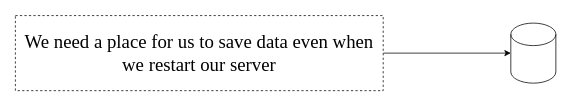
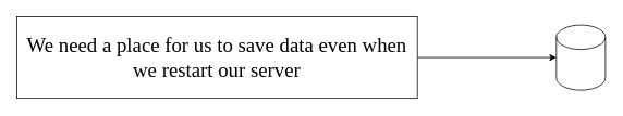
- <mxCell id="3" value="We need a place for us to save data even when we restart our server" style="rounded=0;whiteSpace=wrap;html=1;fontFamily=Comfortaa;fontSource=https%3A%2F%2Ffonts.googleapis.com%2Fcss%3Ffamily%3DComfortaa;fontSize=25;dashed=1;" vertex="1" parent="1"><mxGeometry x="20" y="20" width="490" height="100" as="geometry" /></mxCell>
+ <mxCell id="3" value="We need a place for us to save data even when we restart our server" style="rounded=0;whiteSpace=wrap;html=1;fontFamily=Comfortaa;fontSource=https%3A%2F%2Ffonts.googleapis.com%2Fcss%3Ffamily%3DComfortaa;fontSize=25;" vertex="1" parent="1"><mxGeometry x="20" y="20" width="490" height="100" as="geometry" /></mxCell>
